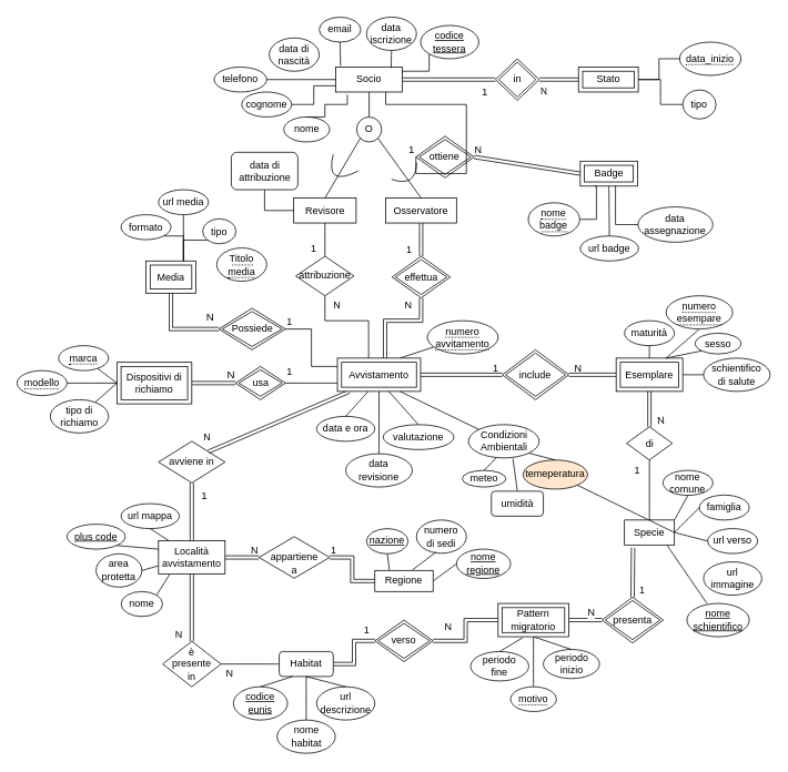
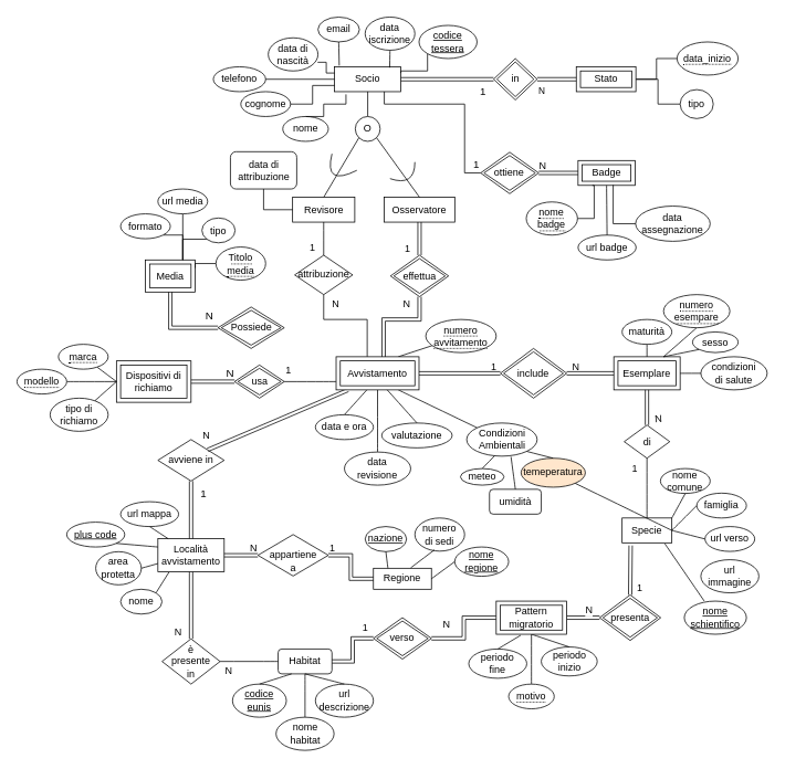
+ <mxCell id="131" value="" style="endArrow=none;html=1;rounded=0;fontSize=12;startSize=8;endSize=8;entryX=0.992;entryY=0.738;entryDx=0;entryDy=0;exitX=0;exitY=0.25;exitDx=0;exitDy=0;entryPerimeter=0;edgeStyle=orthogonalEdgeStyle;" parent="1" source="2" target="129" edge="1"><mxGeometry relative="1" as="geometry"><mxPoint x="453.13" y="90" as="sourcePoint" /><mxPoint x="488.13" y="116" as="targetPoint" /></mxGeometry></mxCell>
- <mxCell id="53" value="ottiene" style="shape=rhombus;double=1;perimeter=rhombusPerimeter;whiteSpace=wrap;html=1;align=center;" parent="1" vertex="1"><mxGeometry x="499.38" y="163.13" width="70" height="50" as="geometry" /></mxCell>
+ <mxCell id="53" value="ottiene" style="shape=rhombus;double=1;perimeter=rhombusPerimeter;whiteSpace=wrap;html=1;align=center;" parent="1" vertex="1"><mxGeometry x="579.38" y="183.13" width="70" height="50" as="geometry" /></mxCell>
+ <mxCell id="109" style="edgeStyle=orthogonalEdgeStyle;rounded=0;orthogonalLoop=1;jettySize=auto;html=1;exitX=0;exitY=0.5;exitDx=0;exitDy=0;entryX=1;entryY=0.25;entryDx=0;entryDy=0;fontSize=12;startSize=8;endSize=8;endArrow=none;endFill=0;" parent="1" source="110" target="20" edge="1"><mxGeometry relative="1" as="geometry" /></mxCell>
- <mxCell id="24" value="" style="endArrow=none;html=1;rounded=0;fontSize=12;startSize=8;endSize=8;entryX=1;entryY=0.5;entryDx=0;entryDy=0;exitX=0;exitY=0.25;exitDx=0;exitDy=0;edgeStyle=orthogonalEdgeStyle;" parent="1" source="163" target="21" edge="1"><mxGeometry relative="1" as="geometry"><mxPoint x="405" y="450" as="sourcePoint" /><mxPoint x="280" y="575" as="targetPoint" /></mxGeometry></mxCell>
- <mxCell id="25" value="&lt;font style=&quot;font-size: 12px;&quot;&gt;1&lt;/font&gt;" style="resizable=0;html=1;whiteSpace=wrap;align=right;verticalAlign=bottom;fontSize=15;" parent="24" connectable="0" vertex="1"><mxGeometry x="1" relative="1" as="geometry"><mxPoint x="10" as="offset" /></mxGeometry></mxCell>
- <mxCell id="82" value="&lt;div&gt;schientifico&lt;/div&gt;&lt;div&gt;di salute&lt;/div&gt;" style="ellipse;whiteSpace=wrap;html=1;align=center;" parent="1" vertex="1"><mxGeometry x="845" y="430" width="80" height="40" as="geometry" /></mxCell>
+ <mxCell id="82" value="&lt;div&gt;condizioni&lt;/div&gt;&lt;div&gt;di salute&lt;/div&gt;" style="ellipse;whiteSpace=wrap;html=1;align=center;" parent="1" vertex="1"><mxGeometry x="845" y="430" width="80" height="40" as="geometry" /></mxCell>
